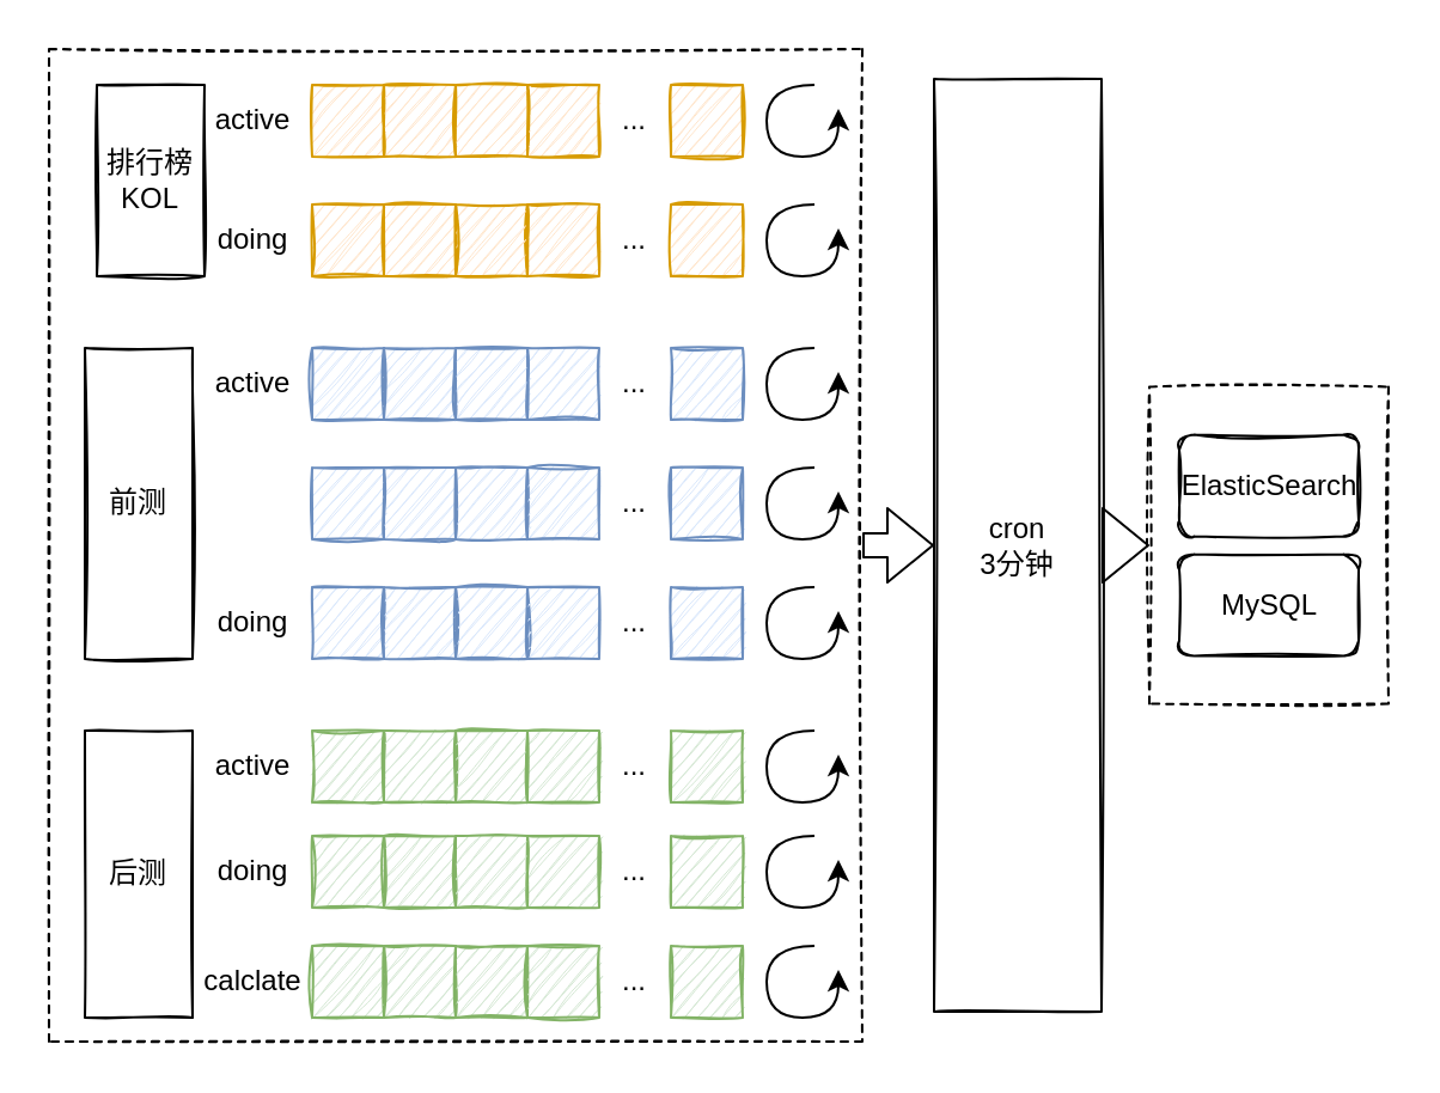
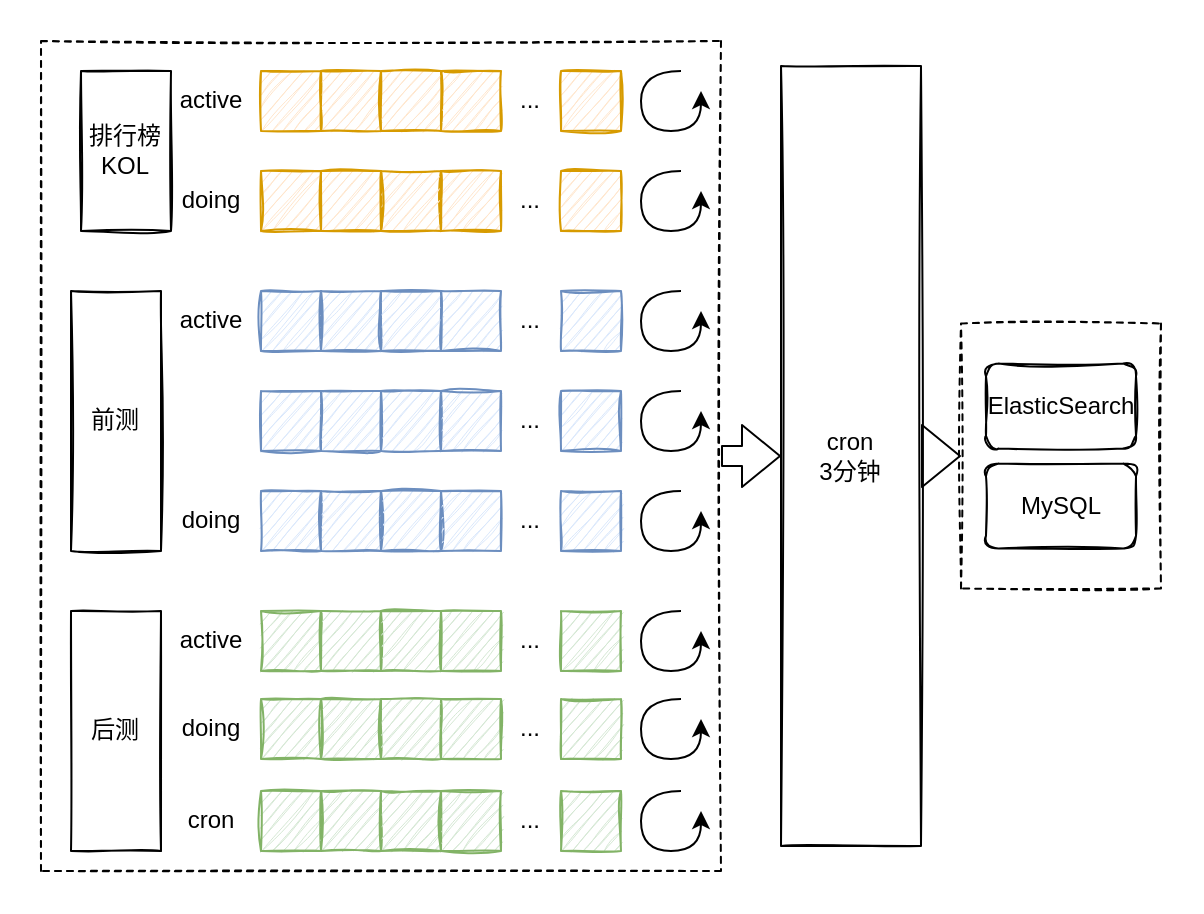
- <mxCell id="76" value="calclate" style="text;html=1;align=center;verticalAlign=middle;resizable=0;points=[];autosize=1;strokeColor=none;fillColor=none;" vertex="1" parent="1"><mxGeometry x="75" y="400" width="60" height="20" as="geometry" /></mxCell>
+ <mxCell id="76" value="cron" style="text;html=1;align=center;verticalAlign=middle;resizable=0;points=[];autosize=1;strokeColor=none;fillColor=none;" vertex="1" parent="1"><mxGeometry x="75" y="400" width="60" height="20" as="geometry" /></mxCell>
